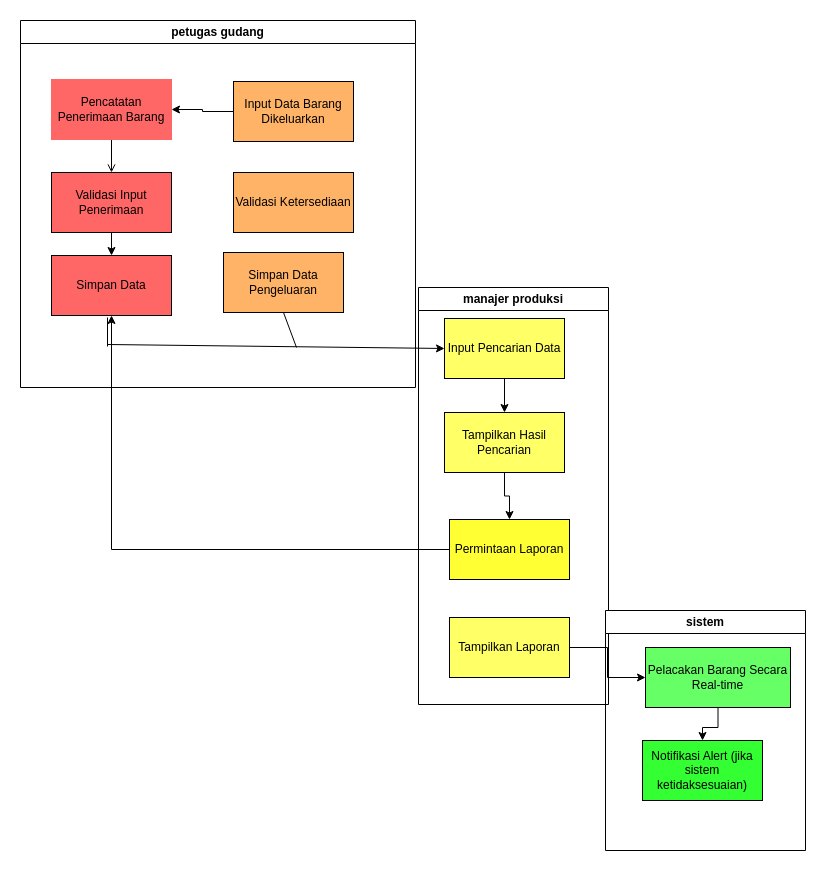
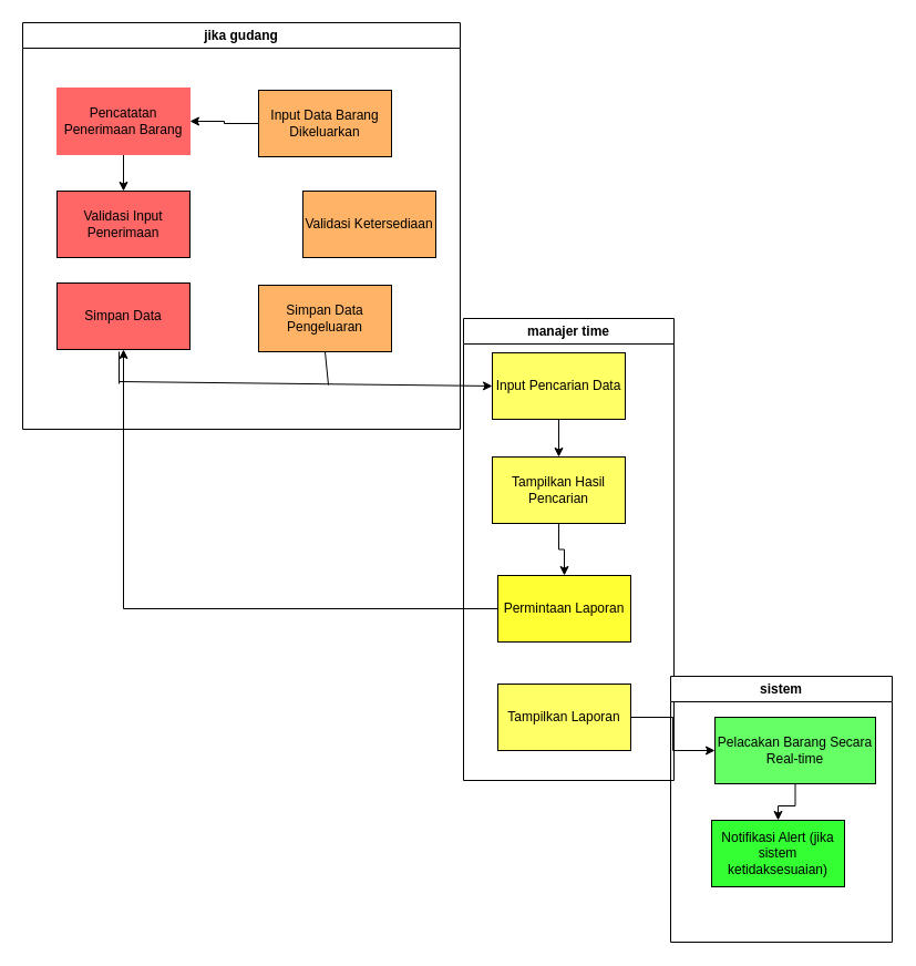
- <mxCell id="2" value="petugas gudang" style="swimlane;whiteSpace=wrap;html=1;" vertex="1" parent="1"><mxGeometry x="20" y="20" width="395" height="367" as="geometry" /></mxCell>
+ <mxCell id="2" value="jika gudang" style="swimlane;whiteSpace=wrap;html=1;" vertex="1" parent="1"><mxGeometry x="20" y="20" width="395" height="367" as="geometry" /></mxCell>
- <mxCell id="3" value="" style="edgeStyle=orthogonalEdgeStyle;rounded=0;orthogonalLoop=1;jettySize=auto;html=1;entryX=0.5;entryY=0;entryDx=0;entryDy=0;endArrow=open;" edge="1" parent="2" source="4" target="6"><mxGeometry relative="1" as="geometry" /></mxCell>
+ <mxCell id="3" value="" style="edgeStyle=orthogonalEdgeStyle;rounded=0;orthogonalLoop=1;jettySize=auto;html=1;entryX=0.5;entryY=0;entryDx=0;entryDy=0;" edge="1" parent="2" source="4" target="6"><mxGeometry relative="1" as="geometry" /></mxCell>
- <mxCell id="10" value="Validasi Ketersediaan" style="rounded=0;whiteSpace=wrap;html=1;fillColor=#FFB366;" vertex="1" parent="2"><mxGeometry x="213" y="152" width="120" height="60" as="geometry" /></mxCell>
+ <mxCell id="10" value="Validasi Ketersediaan" style="rounded=0;whiteSpace=wrap;html=1;fillColor=#FFB366;" vertex="1" parent="2"><mxGeometry x="253" y="152" width="120" height="60" as="geometry" /></mxCell>
- <mxCell id="5" value="" style="edgeStyle=orthogonalEdgeStyle;rounded=0;orthogonalLoop=1;jettySize=auto;html=1;" edge="1" parent="2" source="6" target="7"><mxGeometry relative="1" as="geometry" /></mxCell>
- <mxCell id="11" value="Simpan Data Pengeluaran" style="rounded=0;whiteSpace=wrap;html=1;fillColor=#FFB366;" vertex="1" parent="2"><mxGeometry x="203" y="232" width="120" height="60" as="geometry" /></mxCell>
+ <mxCell id="11" value="Simpan Data Pengeluaran" style="rounded=0;whiteSpace=wrap;html=1;fillColor=#FFB366;" vertex="1" parent="2"><mxGeometry x="213" y="237" width="120" height="60" as="geometry" /></mxCell>
- <mxCell id="13" value="manajer produksi" style="swimlane;whiteSpace=wrap;html=1;" vertex="1" parent="1"><mxGeometry x="418" y="287" width="190" height="417" as="geometry" /></mxCell>
+ <mxCell id="13" value="manajer time" style="swimlane;whiteSpace=wrap;html=1;" vertex="1" parent="1"><mxGeometry x="418" y="287" width="190" height="417" as="geometry" /></mxCell>
